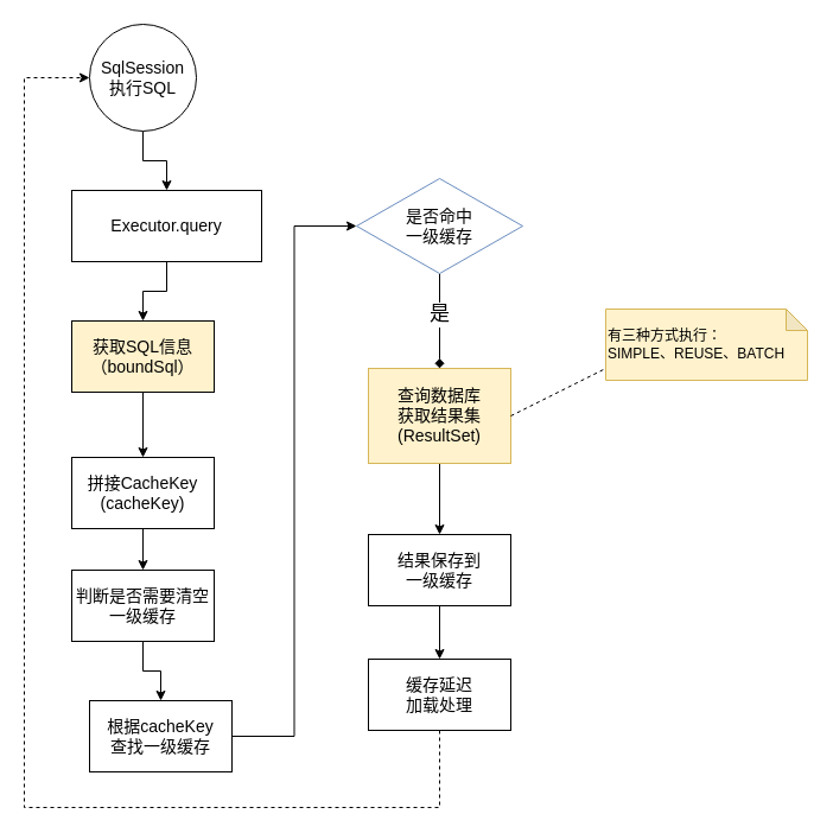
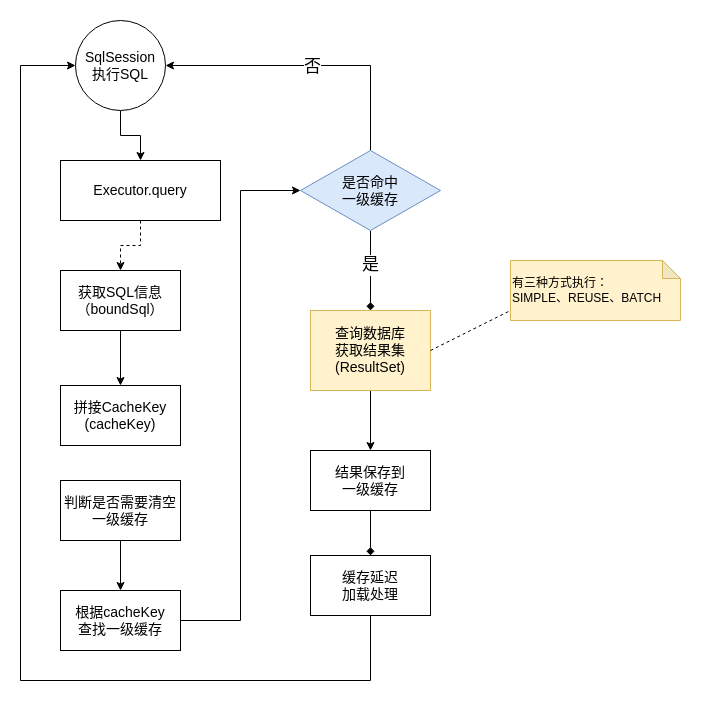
+ <mxCell id="20" style="edgeStyle=orthogonalEdgeStyle;rounded=0;orthogonalLoop=1;jettySize=auto;html=1;entryX=1;entryY=0.5;entryDx=0;entryDy=0;" edge="1" parent="1" source="24" target="3"><mxGeometry relative="1" as="geometry"><Array as="points"><mxPoint x="370" y="65" /></Array></mxGeometry></mxCell>
+ <mxCell id="21" value="否" style="edgeLabel;html=1;align=center;verticalAlign=middle;resizable=0;points=[];fontSize=17;" vertex="1" connectable="0" parent="20"><mxGeometry x="-0.007" y="1" relative="1" as="geometry"><mxPoint as="offset" /></mxGeometry></mxCell>
- <mxCell id="24" value="&lt;font style=&quot;font-size: 14px&quot;&gt;是否命中&lt;br&gt;一级缓存&lt;/font&gt;" style="rhombus;whiteSpace=wrap;html=1;fillColor=#ffffff;strokeColor=#6c8ebf;" vertex="1" parent="1"><mxGeometry x="300" y="150" width="140" height="80" as="geometry" /></mxCell>
+ <mxCell id="24" value="&lt;font style=&quot;font-size: 14px&quot;&gt;是否命中&lt;br&gt;一级缓存&lt;/font&gt;" style="rhombus;whiteSpace=wrap;html=1;fillColor=#dae8fc;strokeColor=#6c8ebf;" vertex="1" parent="1"><mxGeometry x="300" y="150" width="140" height="80" as="geometry" /></mxCell>
- <mxCell id="4" style="edgeStyle=orthogonalEdgeStyle;rounded=0;orthogonalLoop=1;jettySize=auto;html=1;entryX=0.5;entryY=0;entryDx=0;entryDy=0;" edge="1" parent="1" source="5" target="7"><mxGeometry relative="1" as="geometry" /></mxCell>
+ <mxCell id="4" style="edgeStyle=orthogonalEdgeStyle;rounded=0;orthogonalLoop=1;jettySize=auto;html=1;entryX=0.5;entryY=0;entryDx=0;entryDy=0;dashed=1;" edge="1" parent="1" source="5" target="7"><mxGeometry relative="1" as="geometry" /></mxCell>
- <mxCell id="7" value="&lt;span style=&quot;font-size: 14px&quot;&gt;获取SQL信息&lt;br&gt;（boundSql）&lt;br&gt;&lt;/span&gt;" style="rounded=0;whiteSpace=wrap;html=1;fillColor=#fff2cc;" vertex="1" parent="1"><mxGeometry x="60" y="270" width="120" height="60" as="geometry" /></mxCell>
+ <mxCell id="7" value="&lt;span style=&quot;font-size: 14px&quot;&gt;获取SQL信息&lt;br&gt;（boundSql）&lt;br&gt;&lt;/span&gt;" style="rounded=0;whiteSpace=wrap;html=1;" vertex="1" parent="1"><mxGeometry x="60" y="270" width="120" height="60" as="geometry" /></mxCell>
- <mxCell id="8" value="" style="edgeStyle=orthogonalEdgeStyle;rounded=0;orthogonalLoop=1;jettySize=auto;html=1;" edge="1" parent="1" source="9" target="11"><mxGeometry relative="1" as="geometry" /></mxCell>
- <mxCell id="14" value="" style="edgeStyle=orthogonalEdgeStyle;rounded=0;orthogonalLoop=1;jettySize=auto;html=1;fontSize=17;" edge="1" parent="1" source="15" target="17"><mxGeometry relative="1" as="geometry" /></mxCell>
+ <mxCell id="14" value="" style="edgeStyle=orthogonalEdgeStyle;rounded=0;orthogonalLoop=1;jettySize=auto;html=1;fontSize=17;endArrow=diamond;" edge="1" parent="1" source="15" target="17"><mxGeometry relative="1" as="geometry" /></mxCell>
- <mxCell id="16" style="edgeStyle=orthogonalEdgeStyle;rounded=0;orthogonalLoop=1;jettySize=auto;html=1;entryX=0;entryY=0.5;entryDx=0;entryDy=0;fontSize=17;dashed=1;" edge="1" parent="1" source="17" target="3"><mxGeometry relative="1" as="geometry"><Array as="points"><mxPoint x="370" y="680" /><mxPoint x="20" y="680" /><mxPoint x="20" y="65" /></Array></mxGeometry></mxCell>
+ <mxCell id="16" style="edgeStyle=orthogonalEdgeStyle;rounded=0;orthogonalLoop=1;jettySize=auto;html=1;entryX=0;entryY=0.5;entryDx=0;entryDy=0;fontSize=17;" edge="1" parent="1" source="17" target="3"><mxGeometry relative="1" as="geometry"><Array as="points"><mxPoint x="370" y="680" /><mxPoint x="20" y="680" /><mxPoint x="20" y="65" /></Array></mxGeometry></mxCell>
- <mxCell id="13" value="&lt;span style=&quot;font-size: 14px&quot;&gt;根据cacheKey&lt;br&gt;查找一级缓存&lt;br&gt;&lt;/span&gt;" style="rounded=0;whiteSpace=wrap;html=1;" vertex="1" parent="1"><mxGeometry x="75" y="590" width="120" height="60" as="geometry" /></mxCell>
+ <mxCell id="13" value="&lt;span style=&quot;font-size: 14px&quot;&gt;根据cacheKey&lt;br&gt;查找一级缓存&lt;br&gt;&lt;/span&gt;" style="rounded=0;whiteSpace=wrap;html=1;" vertex="1" parent="1"><mxGeometry x="60" y="590" width="120" height="60" as="geometry" /></mxCell>
